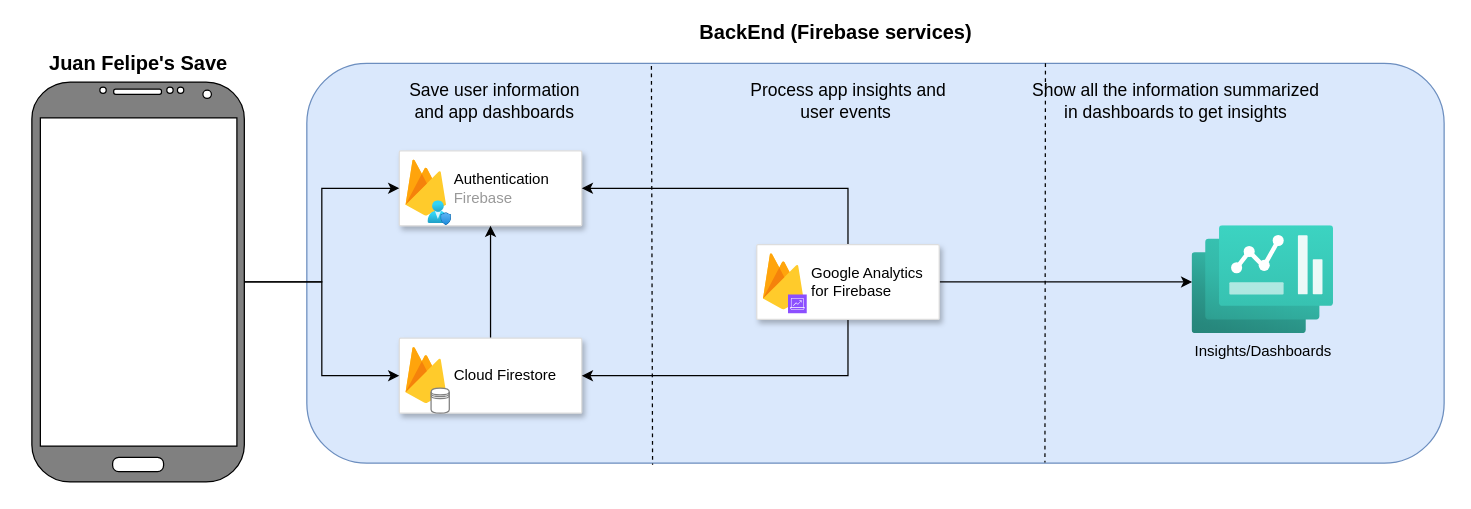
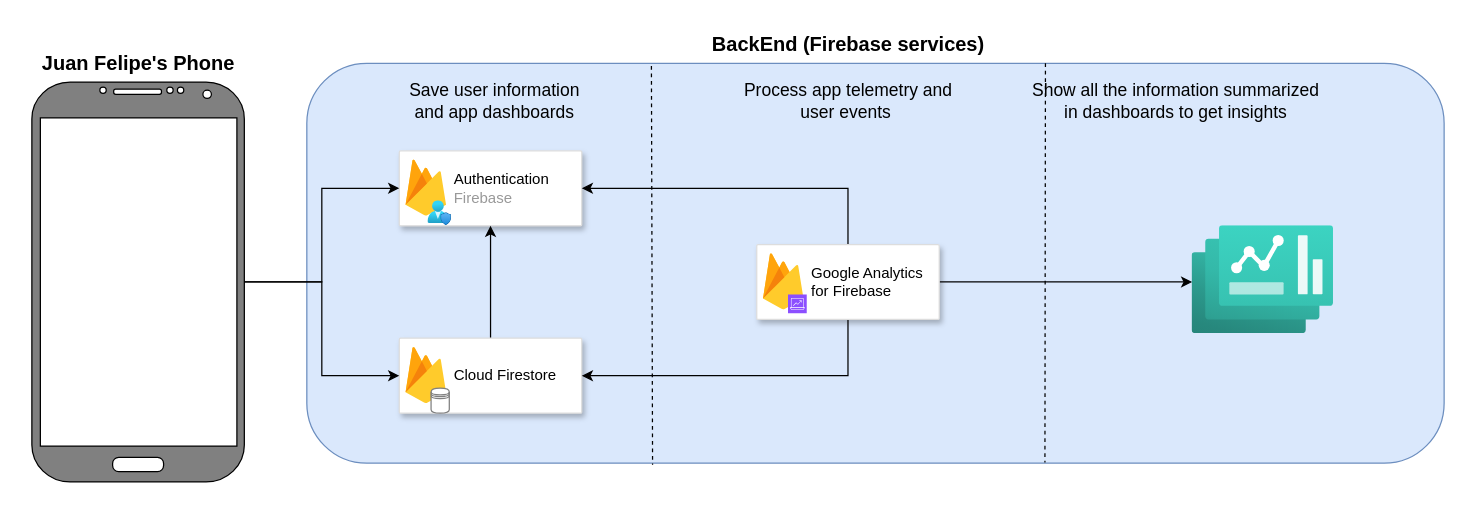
- <mxCell id="16" value="BackEnd (Firebase services)" style="text;html=1;align=center;verticalAlign=middle;resizable=0;points=[];autosize=1;strokeColor=none;fillColor=none;fontStyle=1;fontFamily=Helvetica;fontSize=16;" vertex="1" parent="1"><mxGeometry x="548" y="10" width="240" height="30" as="geometry" /></mxCell>
+ <mxCell id="16" value="BackEnd (Firebase services)" style="text;html=1;align=center;verticalAlign=middle;resizable=0;points=[];autosize=1;strokeColor=none;fillColor=none;fontStyle=1;fontFamily=Helvetica;fontSize=16;" vertex="1" parent="1"><mxGeometry x="558" y="20" width="240" height="30" as="geometry" /></mxCell>
- <mxCell id="27" value="Juan Felipe's Save" style="text;html=1;align=center;verticalAlign=middle;resizable=0;points=[];autosize=1;strokeColor=none;fillColor=none;fontStyle=1;fontSize=16;" vertex="1" parent="25"><mxGeometry x="-5" width="180" height="30" as="geometry" /></mxCell>
+ <mxCell id="27" value="Juan Felipe's Phone" style="text;html=1;align=center;verticalAlign=middle;resizable=0;points=[];autosize=1;strokeColor=none;fillColor=none;fontStyle=1;fontSize=16;" vertex="1" parent="25"><mxGeometry x="-5" width="180" height="30" as="geometry" /></mxCell>
- <mxCell id="23" value="Process app insights and &lt;br style=&quot;font-size: 14px;&quot;&gt;user events&amp;nbsp;" style="text;html=1;align=center;verticalAlign=middle;resizable=0;points=[];autosize=1;strokeColor=none;fillColor=none;fontSize=14;" vertex="1" parent="1"><mxGeometry x="583" y="55" width="190" height="50" as="geometry" /></mxCell>
+ <mxCell id="23" value="Process app telemetry and &lt;br style=&quot;font-size: 14px;&quot;&gt;user events&amp;nbsp;" style="text;html=1;align=center;verticalAlign=middle;resizable=0;points=[];autosize=1;strokeColor=none;fillColor=none;fontSize=14;" vertex="1" parent="1"><mxGeometry x="583" y="55" width="190" height="50" as="geometry" /></mxCell>
- <mxCell id="19" value="Insights/Dashboards" style="text;html=1;align=center;verticalAlign=middle;resizable=0;points=[];autosize=1;strokeColor=none;fillColor=none;" vertex="1" parent="17"><mxGeometry y="86.47" width="130" height="30" as="geometry" /></mxCell>
